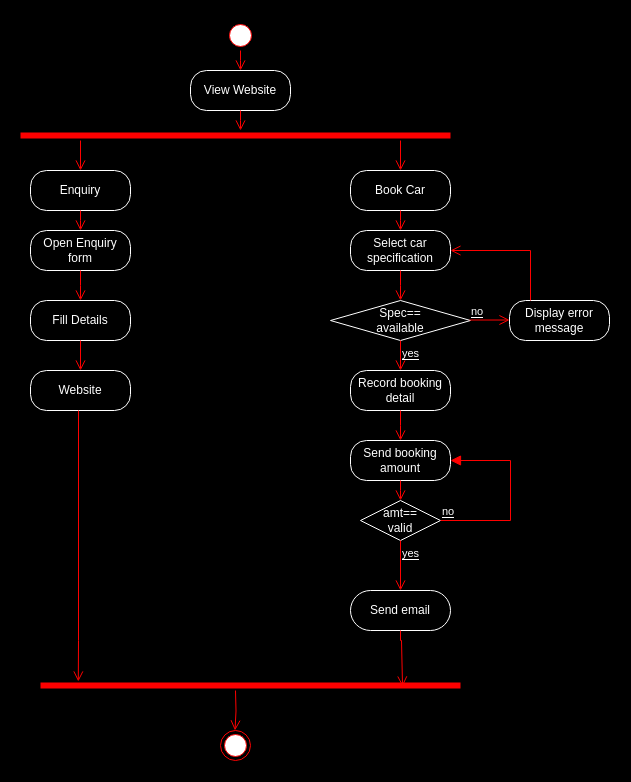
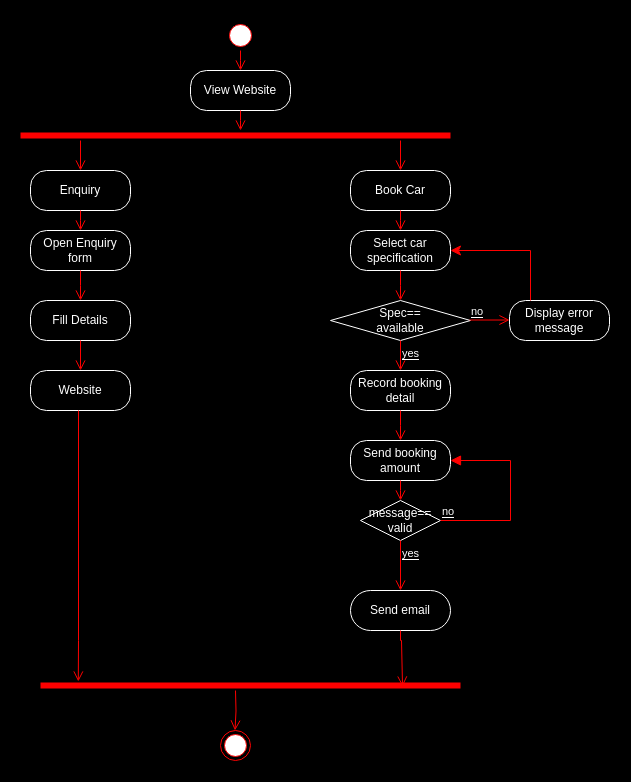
- <mxCell id="28" value="" style="edgeStyle=orthogonalEdgeStyle;html=1;verticalAlign=bottom;endArrow=open;endSize=8;strokeColor=#ff0000;rounded=0;entryX=1;entryY=0.5;entryDx=0;entryDy=0;" edge="1" source="27" parent="1" target="13"><mxGeometry relative="1" as="geometry"><mxPoint x="530" y="240" as="targetPoint" /><Array as="points"><mxPoint x="530" y="250" /></Array></mxGeometry></mxCell>
+ <mxCell id="28" value="" style="edgeStyle=orthogonalEdgeStyle;html=1;verticalAlign=bottom;endArrow=classic;endSize=8;strokeColor=#ff0000;rounded=0;entryX=1;entryY=0.5;entryDx=0;entryDy=0;" edge="1" source="27" parent="1" target="13"><mxGeometry relative="1" as="geometry"><mxPoint x="530" y="240" as="targetPoint" /><Array as="points"><mxPoint x="530" y="250" /></Array></mxGeometry></mxCell>
- <mxCell id="22" value="&lt;font color=&quot;#ffffff&quot;&gt;amt==&lt;/font&gt;&lt;div&gt;&lt;font color=&quot;#ffffff&quot;&gt;valid&lt;/font&gt;&lt;/div&gt;" style="rhombus;whiteSpace=wrap;html=1;fontColor=#000000;fillColor=#000000;strokeColor=#FFFFFF;" vertex="1" parent="1"><mxGeometry x="360" y="500" width="80" height="40" as="geometry" /></mxCell>
+ <mxCell id="22" value="&lt;font color=&quot;#ffffff&quot;&gt;message==&lt;/font&gt;&lt;div&gt;&lt;font color=&quot;#ffffff&quot;&gt;valid&lt;/font&gt;&lt;/div&gt;" style="rhombus;whiteSpace=wrap;html=1;fontColor=#000000;fillColor=#000000;strokeColor=#FFFFFF;" vertex="1" parent="1"><mxGeometry x="360" y="500" width="80" height="40" as="geometry" /></mxCell>
